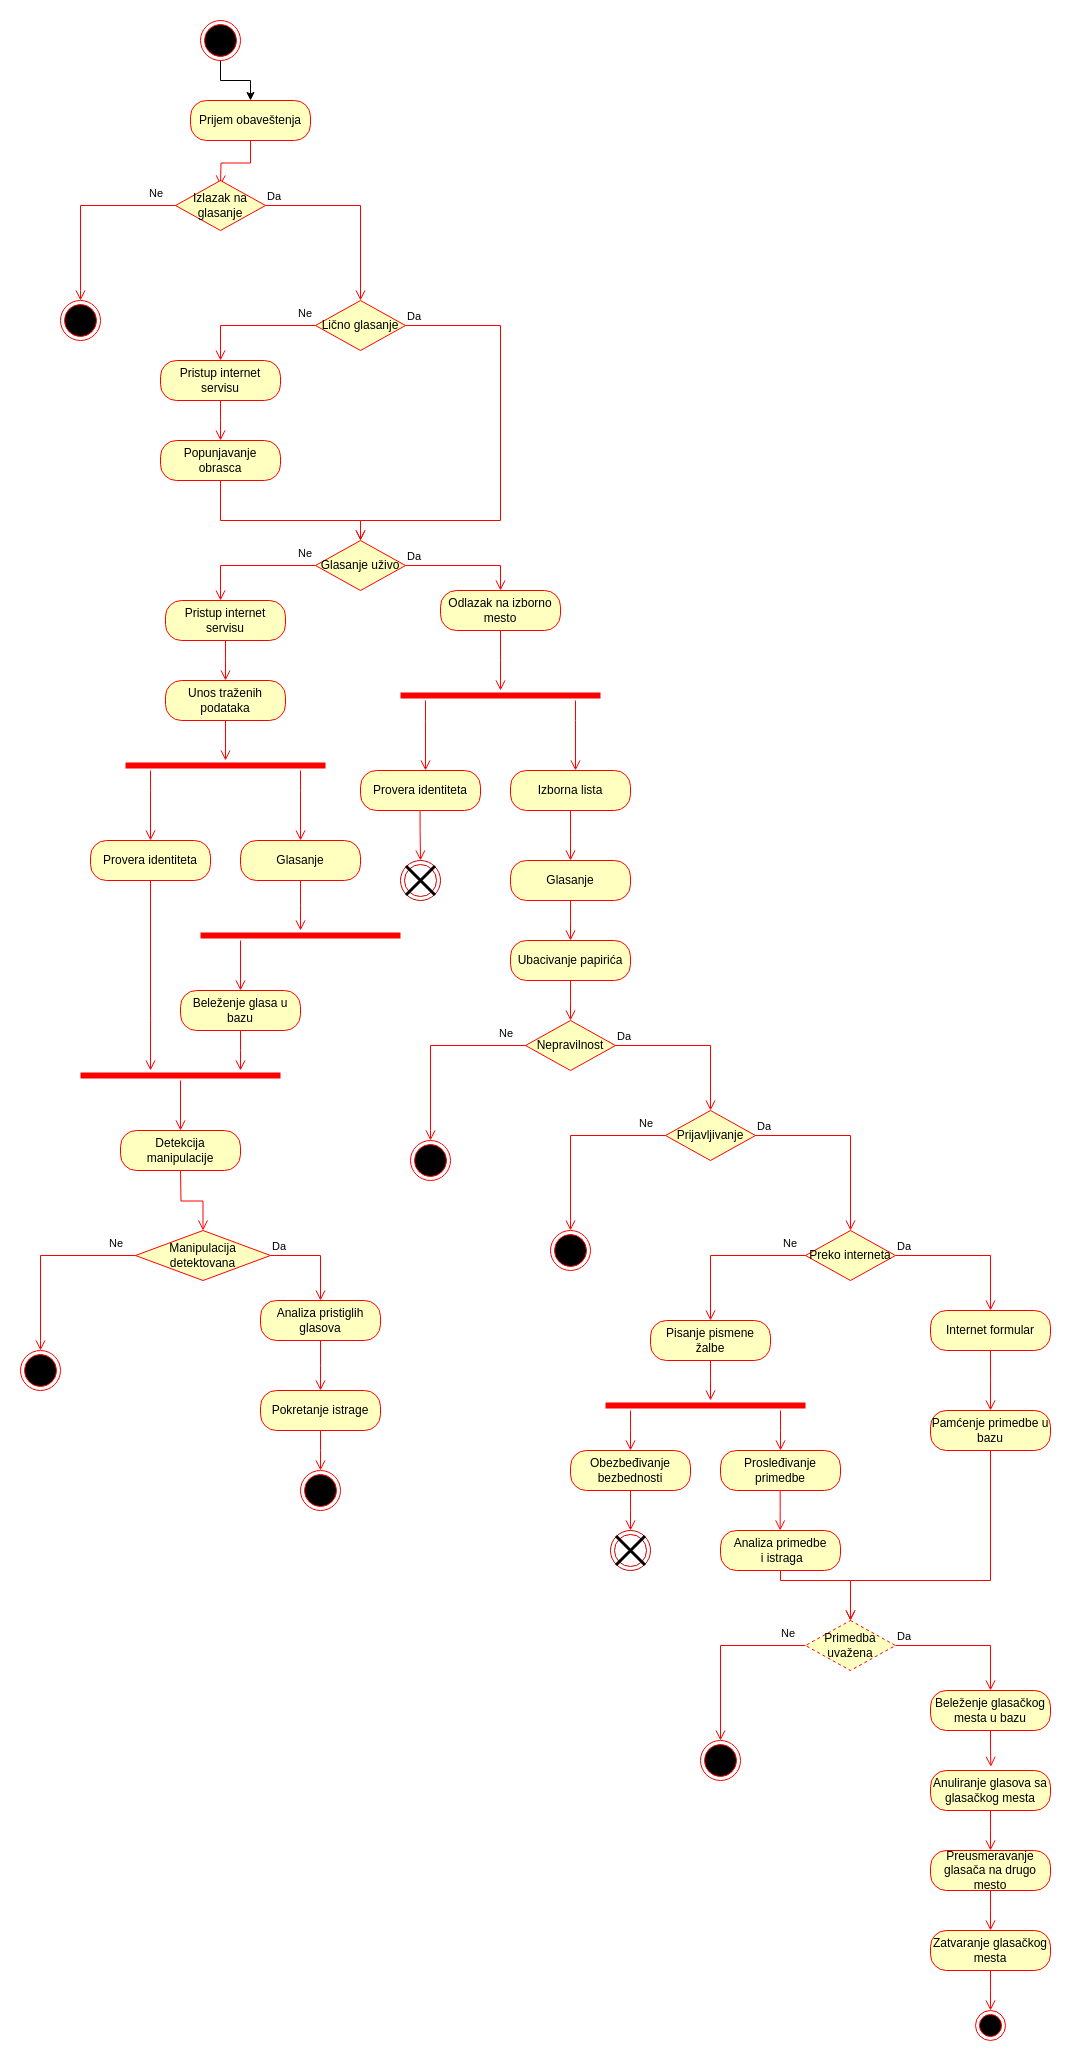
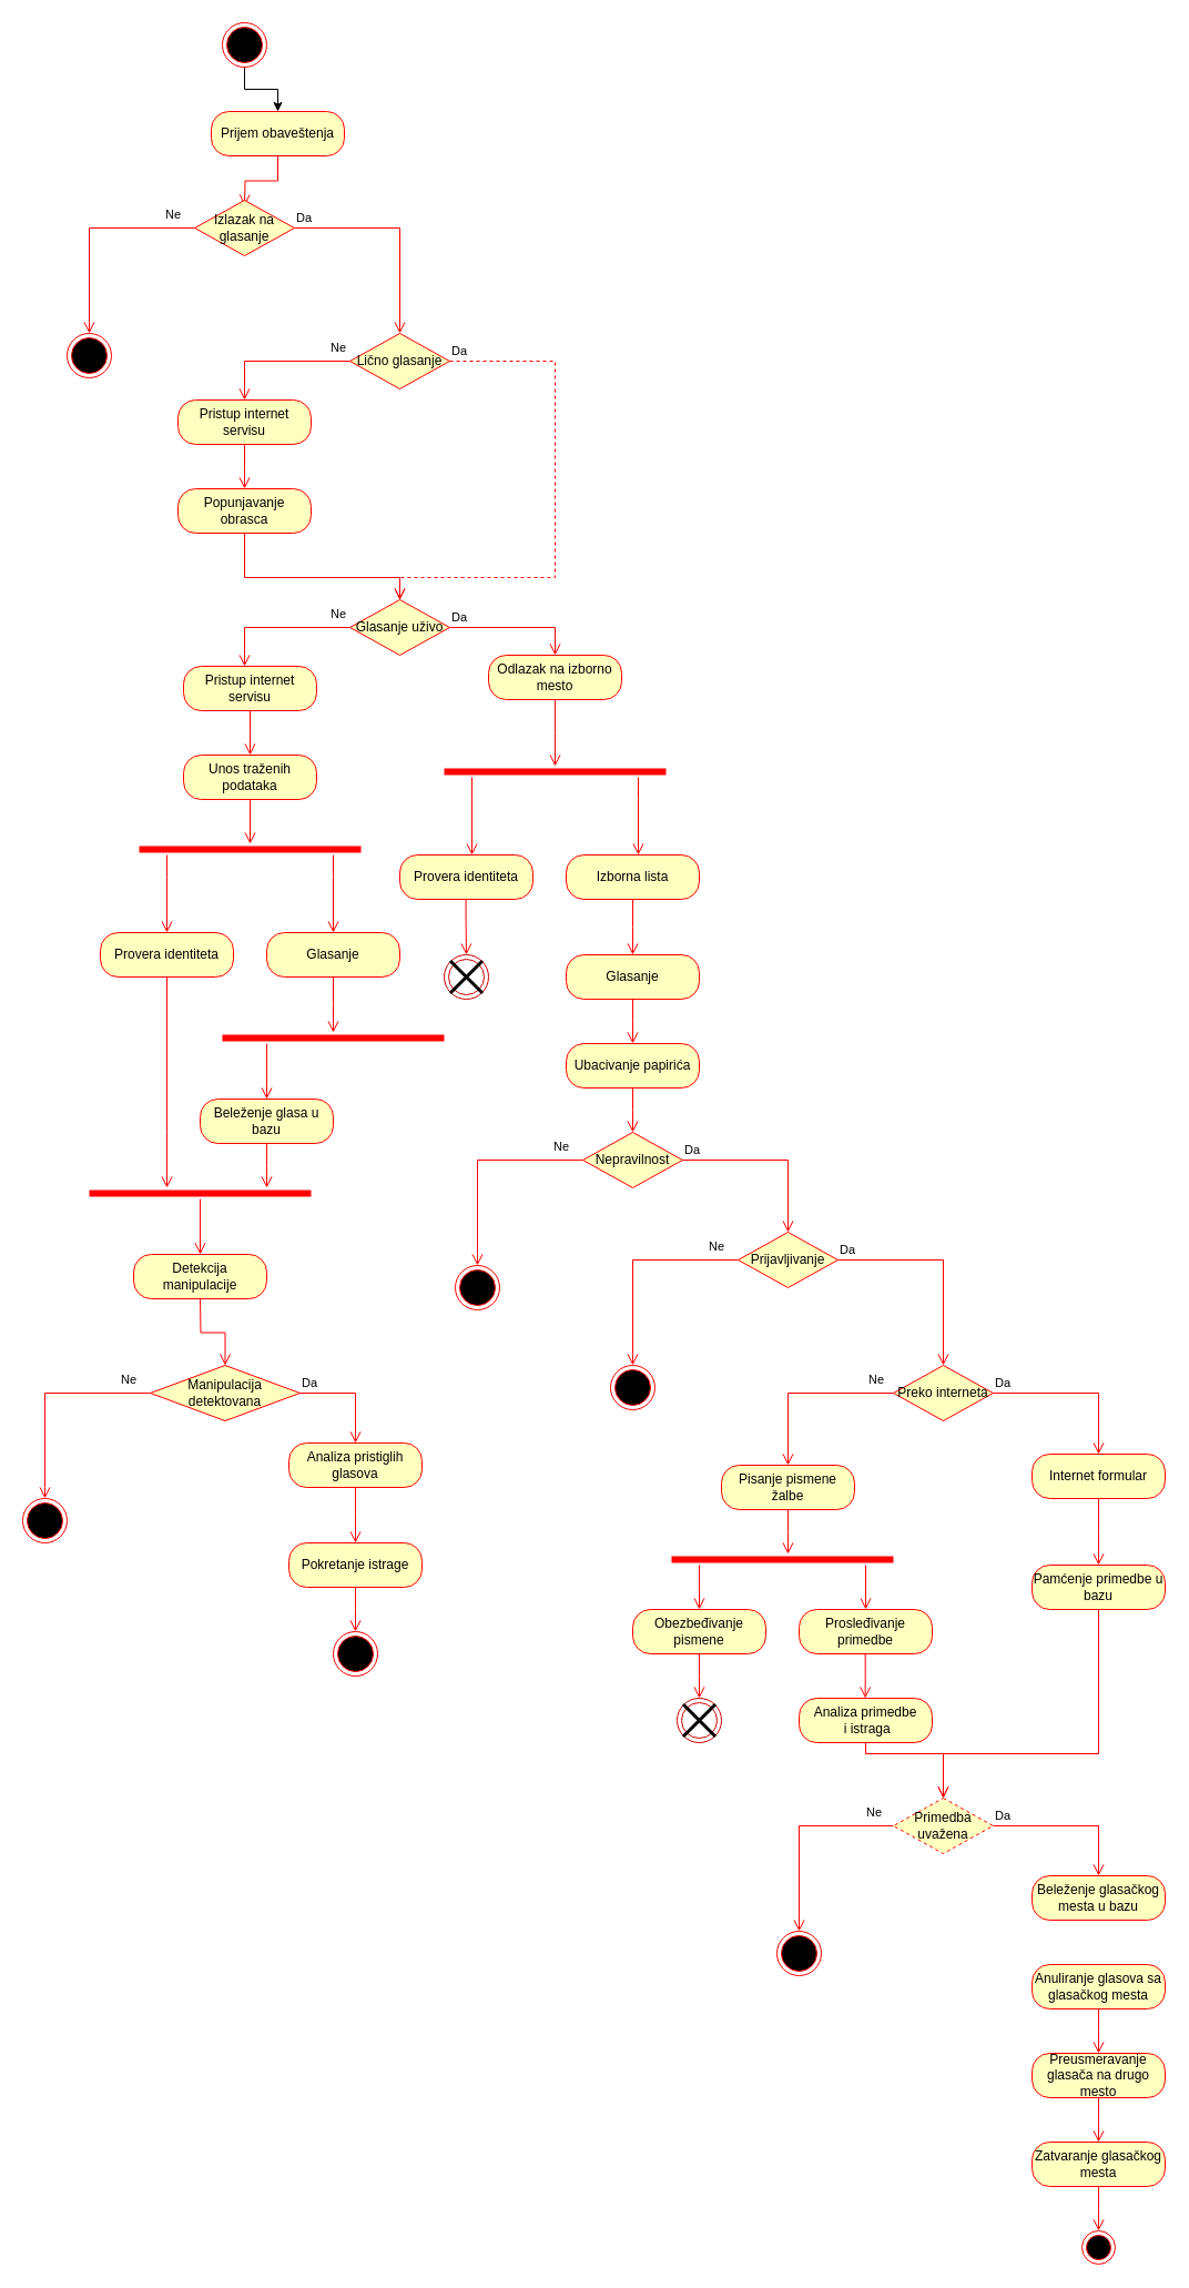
- <mxCell id="10" value="Da" style="edgeStyle=orthogonalEdgeStyle;html=1;align=left;verticalAlign=bottom;endArrow=open;endSize=8;strokeColor=#ff0000;rounded=0;entryX=0.5;entryY=0;entryDx=0;entryDy=0;" parent="1" source="9" edge="1" target="17"><mxGeometry x="-1" relative="1" as="geometry"><mxPoint x="410" y="555" as="targetPoint" /><Array as="points"><mxPoint x="500" y="325" /><mxPoint x="500" y="520" /><mxPoint x="360" y="520" /></Array></mxGeometry></mxCell>
+ <mxCell id="10" value="Da" style="edgeStyle=orthogonalEdgeStyle;html=1;align=left;verticalAlign=bottom;endArrow=open;endSize=8;strokeColor=#ff0000;rounded=0;entryX=0.5;entryY=0;entryDx=0;entryDy=0;dashed=1;" parent="1" source="9" edge="1" target="17"><mxGeometry x="-1" relative="1" as="geometry"><mxPoint x="410" y="555" as="targetPoint" /><Array as="points"><mxPoint x="500" y="325" /><mxPoint x="500" y="520" /><mxPoint x="360" y="520" /></Array></mxGeometry></mxCell>
- <mxCell id="79" value="Obezbeđivanje bezbednosti" style="rounded=1;whiteSpace=wrap;html=1;arcSize=40;fontColor=#000000;fillColor=#ffffc0;strokeColor=#ff0000;" vertex="1" parent="1"><mxGeometry x="570" y="1450" width="120" height="40" as="geometry" /></mxCell>
+ <mxCell id="79" value="Obezbeđivanje pismene" style="rounded=1;whiteSpace=wrap;html=1;arcSize=40;fontColor=#000000;fillColor=#ffffc0;strokeColor=#ff0000;" vertex="1" parent="1"><mxGeometry x="570" y="1450" width="120" height="40" as="geometry" /></mxCell>
- <mxCell id="96" value="" style="edgeStyle=orthogonalEdgeStyle;html=1;verticalAlign=bottom;endArrow=open;endSize=8;strokeColor=#ff0000;rounded=0;entryX=0.503;entryY=-0.092;entryDx=0;entryDy=0;entryPerimeter=0;" edge="1" source="95" parent="1" target="97"><mxGeometry relative="1" as="geometry"><mxPoint x="990" y="1760" as="targetPoint" /></mxGeometry></mxCell>
